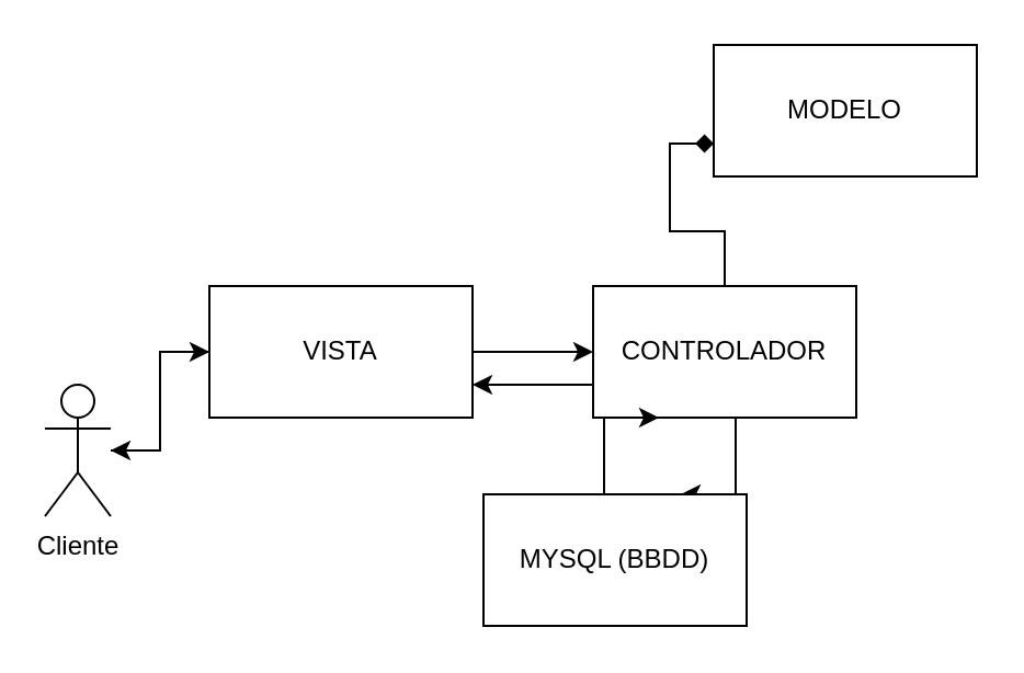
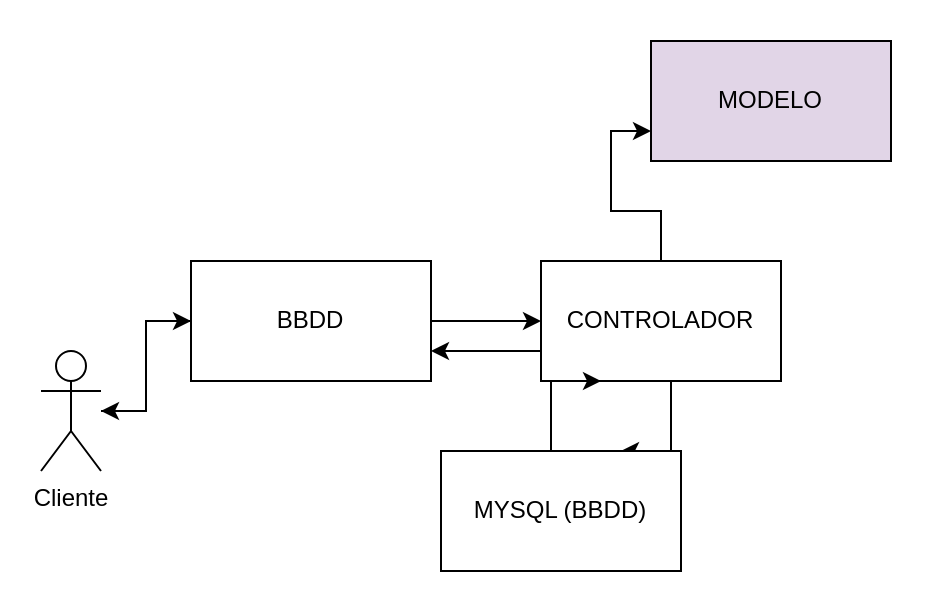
- <mxCell id="11" value="MODELO" style="rounded=0;whiteSpace=wrap;html=1;" parent="1" vertex="1"><mxGeometry x="325" y="20" width="120" height="60" as="geometry" /></mxCell>
+ <mxCell id="11" value="MODELO" style="rounded=0;whiteSpace=wrap;html=1;fillColor=#e1d5e7;" parent="1" vertex="1"><mxGeometry x="325" y="20" width="120" height="60" as="geometry" /></mxCell>
- <mxCell id="8" style="edgeStyle=orthogonalEdgeStyle;rounded=0;orthogonalLoop=1;jettySize=auto;html=1;entryX=0;entryY=0.75;entryDx=0;entryDy=0;endArrow=diamond;" parent="1" source="10" target="11" edge="1"><mxGeometry relative="1" as="geometry" /></mxCell>
+ <mxCell id="8" style="edgeStyle=orthogonalEdgeStyle;rounded=0;orthogonalLoop=1;jettySize=auto;html=1;entryX=0;entryY=0.75;entryDx=0;entryDy=0;" parent="1" source="10" target="11" edge="1"><mxGeometry relative="1" as="geometry" /></mxCell>
- <mxCell id="6" value="VISTA" style="rounded=0;whiteSpace=wrap;html=1;" parent="1" vertex="1"><mxGeometry x="95" y="130" width="120" height="60" as="geometry" /></mxCell>
+ <mxCell id="6" value="BBDD" style="rounded=0;whiteSpace=wrap;html=1;" parent="1" vertex="1"><mxGeometry x="95" y="130" width="120" height="60" as="geometry" /></mxCell>
